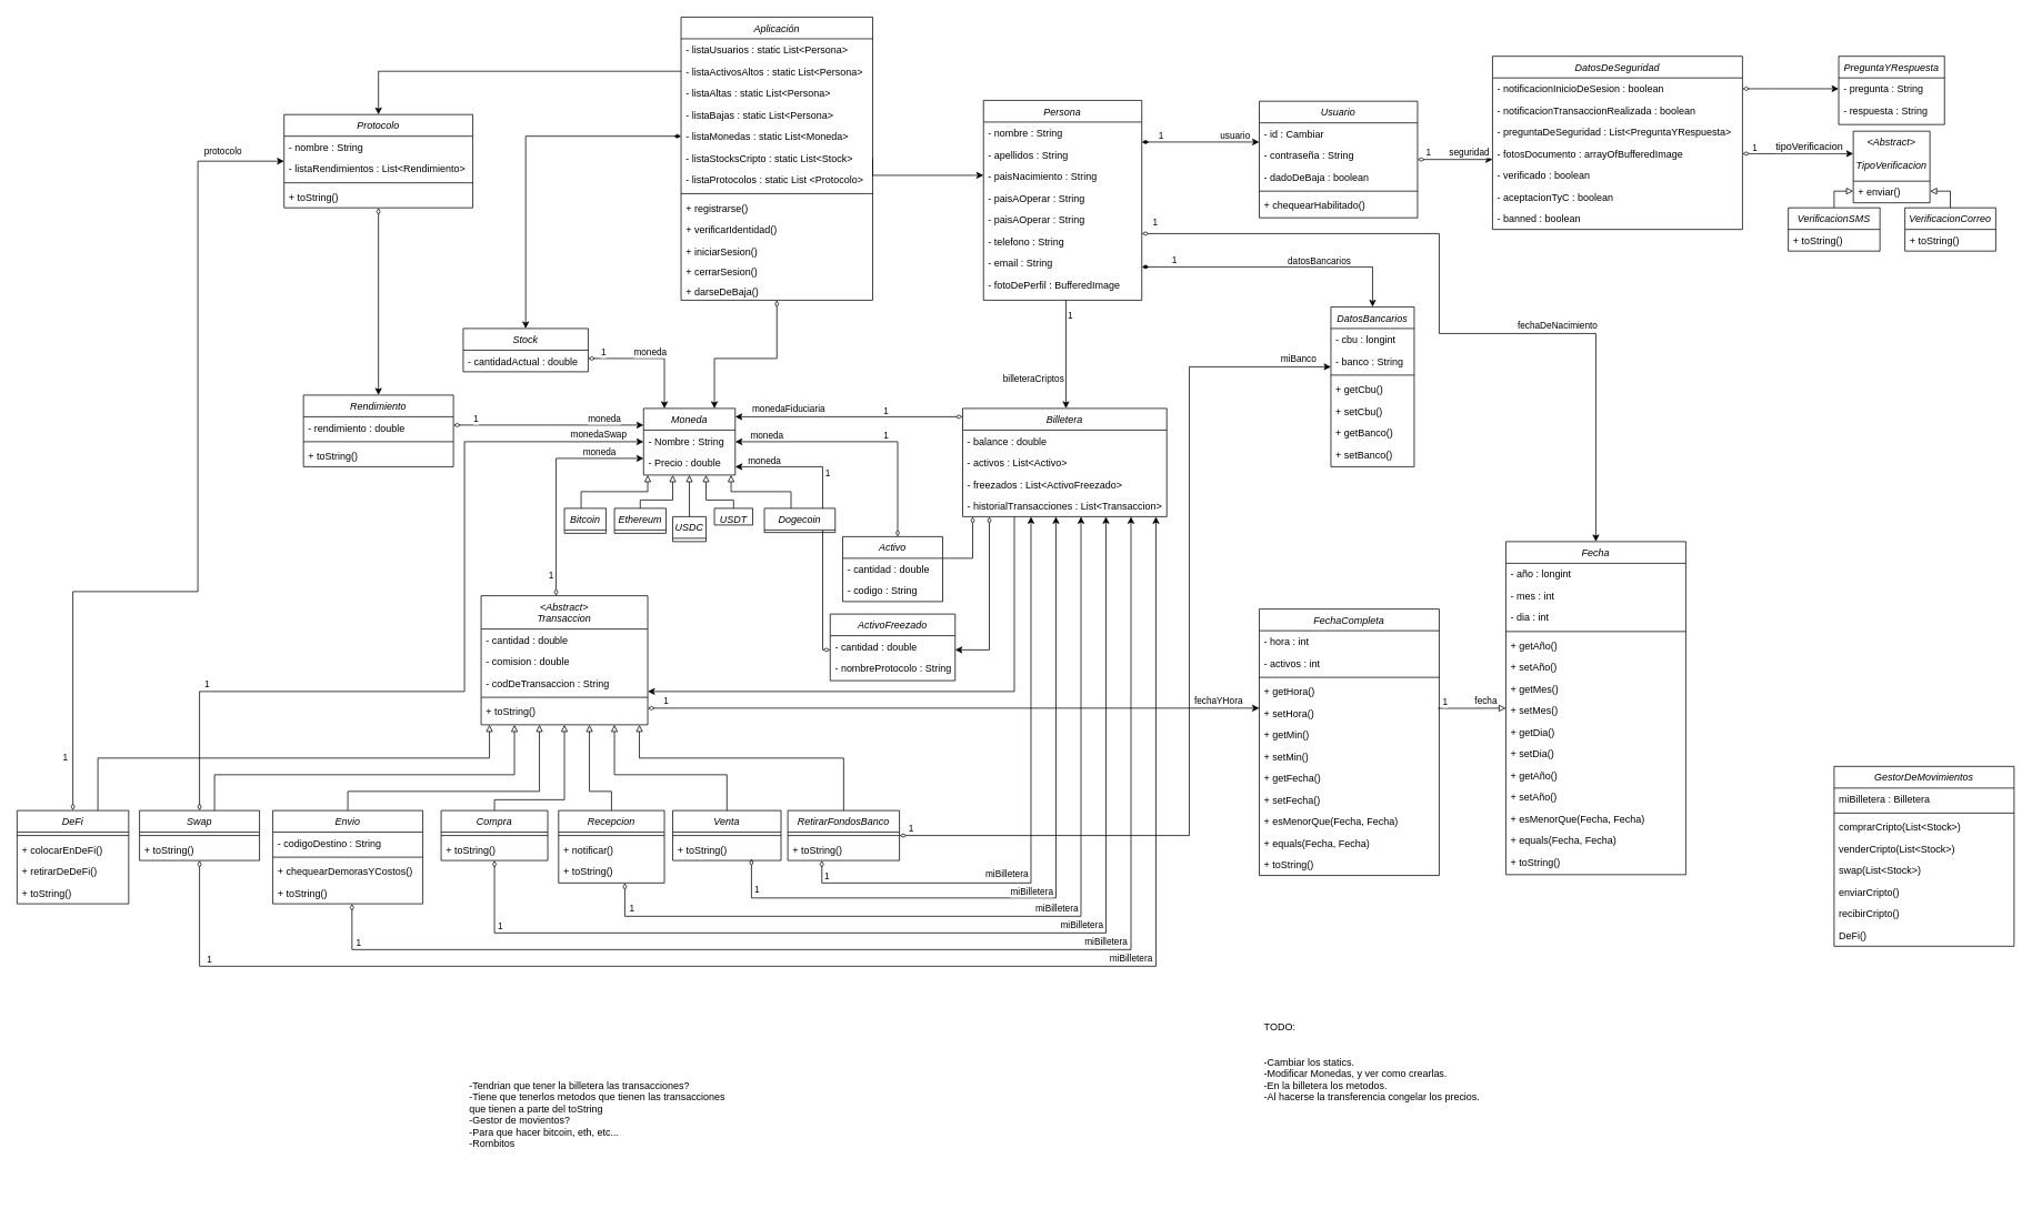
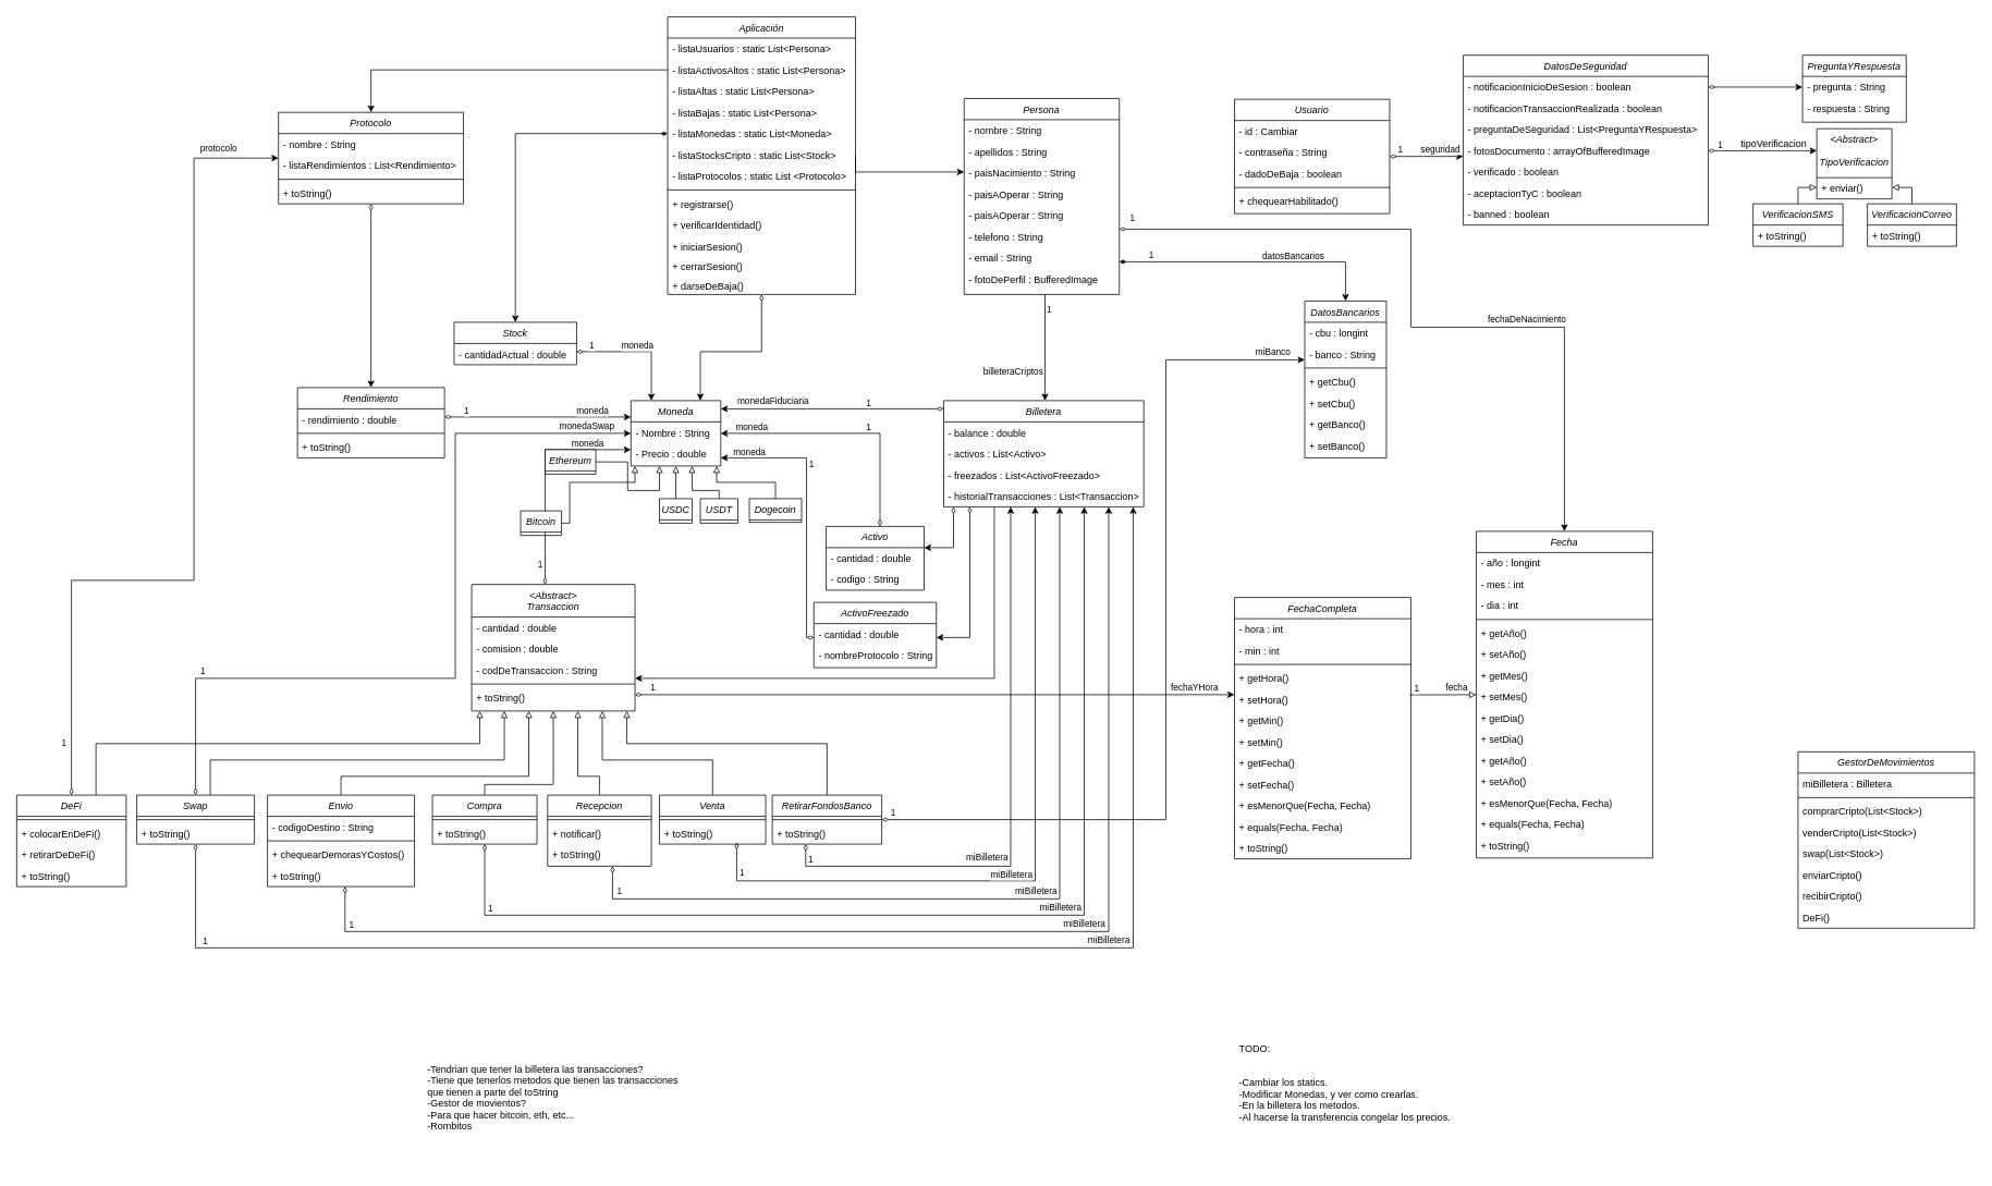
- <mxCell id="182" style="edgeStyle=orthogonalEdgeStyle;rounded=0;orthogonalLoop=1;jettySize=auto;html=1;startArrow=diamondThin;startFill=1;" parent="1" source="26" target="39" edge="1"><mxGeometry relative="1" as="geometry"><mxPoint x="1351" y="360" as="sourcePoint" /><Array as="points"><mxPoint x="1477" y="170" /><mxPoint x="1477" y="170" /></Array></mxGeometry></mxCell>
- <mxCell id="183" value="1" style="edgeLabel;html=1;align=center;verticalAlign=middle;resizable=0;points=[];" parent="182" vertex="1" connectable="0"><mxGeometry x="-0.759" relative="1" as="geometry"><mxPoint x="5" y="-9" as="offset" /></mxGeometry></mxCell>
- <mxCell id="184" value="usuario" style="edgeLabel;html=1;align=center;verticalAlign=middle;resizable=0;points=[];" parent="182" vertex="1" connectable="0"><mxGeometry x="0.579" relative="1" as="geometry"><mxPoint y="-9" as="offset" /></mxGeometry></mxCell>
- <mxCell id="173" value="USDT" style="swimlane;fontStyle=2;align=center;verticalAlign=top;childLayout=stackLayout;horizontal=1;startSize=26;horizontalStack=0;resizeParent=1;resizeLast=0;collapsible=1;marginBottom=0;rounded=0;shadow=0;strokeWidth=1;fontSize=12;" parent="1" vertex="1"><mxGeometry x="857" y="610" width="46" height="20" as="geometry"><mxRectangle x="550" y="140" width="160" height="26" as="alternateBounds" /></mxGeometry></mxCell>
+ <mxCell id="173" value="USDT" style="swimlane;fontStyle=2;align=center;verticalAlign=top;childLayout=stackLayout;horizontal=1;startSize=26;horizontalStack=0;resizeParent=1;resizeLast=0;collapsible=1;marginBottom=0;rounded=0;shadow=0;strokeWidth=1;fontSize=12;" parent="1" vertex="1"><mxGeometry x="857" y="610" width="46" height="30" as="geometry"><mxRectangle x="550" y="140" width="160" height="26" as="alternateBounds" /></mxGeometry></mxCell>
- <mxCell id="167" value="Bitcoin" style="swimlane;fontStyle=2;align=center;verticalAlign=top;childLayout=stackLayout;horizontal=1;startSize=26;horizontalStack=0;resizeParent=1;resizeLast=0;collapsible=1;marginBottom=0;rounded=0;shadow=0;strokeWidth=1;fontSize=12;" parent="1" vertex="1"><mxGeometry x="677" y="610" width="50" height="30" as="geometry"><mxRectangle x="550" y="140" width="160" height="26" as="alternateBounds" /></mxGeometry></mxCell>
+ <mxCell id="167" value="Bitcoin" style="swimlane;fontStyle=2;align=center;verticalAlign=top;childLayout=stackLayout;horizontal=1;startSize=26;horizontalStack=0;resizeParent=1;resizeLast=0;collapsible=1;marginBottom=0;rounded=0;shadow=0;strokeWidth=1;fontSize=12;" parent="1" vertex="1"><mxGeometry x="637" y="625" width="50" height="30" as="geometry"><mxRectangle x="550" y="140" width="160" height="26" as="alternateBounds" /></mxGeometry></mxCell>
- <mxCell id="169" value="Ethereum" style="swimlane;fontStyle=2;align=center;verticalAlign=top;childLayout=stackLayout;horizontal=1;startSize=26;horizontalStack=0;resizeParent=1;resizeLast=0;collapsible=1;marginBottom=0;rounded=0;shadow=0;strokeWidth=1;fontSize=12;" parent="1" vertex="1"><mxGeometry x="737" y="610" width="62" height="30" as="geometry"><mxRectangle x="550" y="140" width="160" height="26" as="alternateBounds" /></mxGeometry></mxCell>
+ <mxCell id="169" value="Ethereum" style="swimlane;fontStyle=2;align=center;verticalAlign=top;childLayout=stackLayout;horizontal=1;startSize=26;horizontalStack=0;resizeParent=1;resizeLast=0;collapsible=1;marginBottom=0;rounded=0;shadow=0;strokeWidth=1;fontSize=12;" parent="1" vertex="1"><mxGeometry x="667" y="550" width="62" height="30" as="geometry"><mxRectangle x="550" y="140" width="160" height="26" as="alternateBounds" /></mxGeometry></mxCell>
- <mxCell id="175" value="Dogecoin" style="swimlane;fontStyle=2;align=center;verticalAlign=top;childLayout=stackLayout;horizontal=1;startSize=26;horizontalStack=0;resizeParent=1;resizeLast=0;collapsible=1;marginBottom=0;rounded=0;shadow=0;strokeWidth=1;fontSize=12;" parent="1" vertex="1"><mxGeometry x="917" y="610" width="85" height="29" as="geometry"><mxRectangle x="550" y="140" width="160" height="26" as="alternateBounds" /></mxGeometry></mxCell>
+ <mxCell id="175" value="Dogecoin" style="swimlane;fontStyle=2;align=center;verticalAlign=top;childLayout=stackLayout;horizontal=1;startSize=26;horizontalStack=0;resizeParent=1;resizeLast=0;collapsible=1;marginBottom=0;rounded=0;shadow=0;strokeWidth=1;fontSize=12;" parent="1" vertex="1"><mxGeometry x="917" y="610" width="64" height="29" as="geometry"><mxRectangle x="550" y="140" width="160" height="26" as="alternateBounds" /></mxGeometry></mxCell>
- <mxCell id="171" value="USDC" style="swimlane;fontStyle=2;align=center;verticalAlign=top;childLayout=stackLayout;horizontal=1;startSize=26;horizontalStack=0;resizeParent=1;resizeLast=0;collapsible=1;marginBottom=0;rounded=0;shadow=0;strokeWidth=1;fontSize=12;" parent="1" vertex="1"><mxGeometry x="807" y="620" width="40" height="30" as="geometry"><mxRectangle x="550" y="140" width="160" height="26" as="alternateBounds" /></mxGeometry></mxCell>
+ <mxCell id="171" value="USDC" style="swimlane;fontStyle=2;align=center;verticalAlign=top;childLayout=stackLayout;horizontal=1;startSize=26;horizontalStack=0;resizeParent=1;resizeLast=0;collapsible=1;marginBottom=0;rounded=0;shadow=0;strokeWidth=1;fontSize=12;" parent="1" vertex="1"><mxGeometry x="807" y="610" width="40" height="30" as="geometry"><mxRectangle x="550" y="140" width="160" height="26" as="alternateBounds" /></mxGeometry></mxCell>
- <mxCell id="53" style="edgeStyle=orthogonalEdgeStyle;rounded=0;orthogonalLoop=1;jettySize=auto;html=1;startArrow=diamondThin;startFill=0;endArrow=none;" parent="1" source="55" target="66" edge="1"><mxGeometry relative="1" as="geometry"><Array as="points"><mxPoint x="1167" y="670" /></Array><mxPoint x="1231" y="620" as="sourcePoint" /><mxPoint x="1195" y="670" as="targetPoint" /></mxGeometry></mxCell>
+ <mxCell id="53" style="edgeStyle=orthogonalEdgeStyle;rounded=0;orthogonalLoop=1;jettySize=auto;html=1;startArrow=diamondThin;startFill=0;" parent="1" source="55" target="66" edge="1"><mxGeometry relative="1" as="geometry"><Array as="points"><mxPoint x="1167" y="670" /></Array><mxPoint x="1231" y="620" as="sourcePoint" /><mxPoint x="1195" y="670" as="targetPoint" /></mxGeometry></mxCell>
- <mxCell id="203" value="- activos : int" style="text;align=left;verticalAlign=top;spacingLeft=4;spacingRight=4;overflow=hidden;rotatable=0;points=[[0,0.5],[1,0.5]];portConstraint=eastwest;rounded=0;shadow=0;html=0;fontSize=12;" parent="201" vertex="1"><mxGeometry y="52" width="216" height="26" as="geometry" /></mxCell>
+ <mxCell id="203" value="- min : int" style="text;align=left;verticalAlign=top;spacingLeft=4;spacingRight=4;overflow=hidden;rotatable=0;points=[[0,0.5],[1,0.5]];portConstraint=eastwest;rounded=0;shadow=0;html=0;fontSize=12;" parent="201" vertex="1"><mxGeometry y="52" width="216" height="26" as="geometry" /></mxCell>
- <mxCell id="249" value="TODO:&#10;    &#10;&#10;-Cambiar los statics.&#10;-Modificar Monedas, y ver como crearlas.&#10;-En la billetera los metodos.&#10;-Al hacerse la transferencia congelar los precios.&#10;&#10;" style="text;align=left;verticalAlign=top;spacingLeft=4;spacingRight=4;overflow=hidden;rotatable=0;points=[[0,0.5],[1,0.5]];portConstraint=eastwest;rounded=0;shadow=0;html=0;fontSize=12;" vertex="1" parent="1"><mxGeometry x="1511" y="1220" width="320" height="140" as="geometry" /></mxCell>
+ <mxCell id="249" value="TODO:&#10;    &#10;&#10;-Cambiar los statics.&#10;-Modificar Monedas, y ver como crearlas.&#10;-En la billetera los metodos.&#10;-Al hacerse la transferencia congelar los precios.&#10;&#10;" style="text;align=left;verticalAlign=top;spacingLeft=4;spacingRight=4;overflow=hidden;rotatable=0;points=[[0,0.5],[1,0.5]];portConstraint=eastwest;rounded=0;shadow=0;html=0;fontSize=12;" vertex="1" parent="1"><mxGeometry x="1511" y="1270" width="320" height="140" as="geometry" /></mxCell>
- <mxCell id="217" value="-Tendrian que tener la billetera las transacciones?&#10;-Tiene que tenerlos metodos que tienen las transacciones&#10;que tienen a parte del toString&#10;-Gestor de movientos?&#10;-Para que hacer bitcoin, eth, etc...&#10;-Rombitos&#10;&#10;" style="text;align=left;verticalAlign=top;spacingLeft=4;spacingRight=4;overflow=hidden;rotatable=0;points=[[0,0.5],[1,0.5]];portConstraint=eastwest;rounded=0;shadow=0;html=0;fontSize=12;" parent="1" vertex="1"><mxGeometry x="557" y="1290" width="320" height="140" as="geometry" /></mxCell>
+ <mxCell id="217" value="-Tendrian que tener la billetera las transacciones?&#10;-Tiene que tenerlos metodos que tienen las transacciones&#10;que tienen a parte del toString&#10;-Gestor de movientos?&#10;-Para que hacer bitcoin, eth, etc...&#10;-Rombitos&#10;&#10;" style="text;align=left;verticalAlign=top;spacingLeft=4;spacingRight=4;overflow=hidden;rotatable=0;points=[[0,0.5],[1,0.5]];portConstraint=eastwest;rounded=0;shadow=0;html=0;fontSize=12;" parent="1" vertex="1"><mxGeometry x="517" y="1295" width="320" height="140" as="geometry" /></mxCell>
